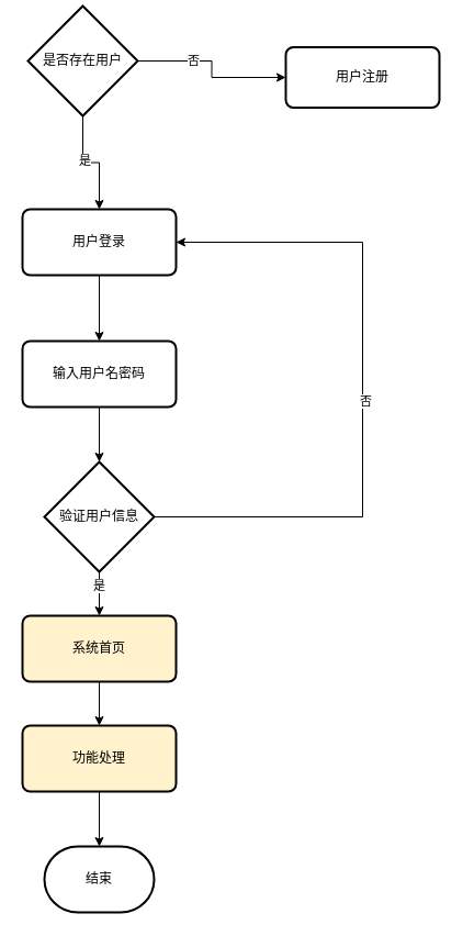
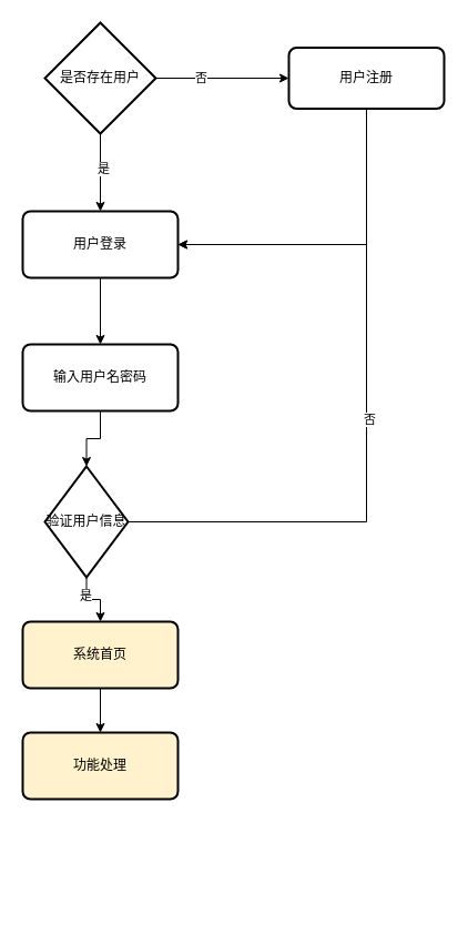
- <mxCell id="7" value="是否存在用户" style="strokeWidth=2;html=1;shape=mxgraph.flowchart.decision;whiteSpace=wrap;" vertex="1" parent="1"><mxGeometry x="25" y="5" width="100" height="100" as="geometry" /></mxCell>
+ <mxCell id="7" value="是否存在用户" style="strokeWidth=2;html=1;shape=mxgraph.flowchart.decision;whiteSpace=wrap;" vertex="1" parent="1"><mxGeometry x="40" y="20" width="100" height="100" as="geometry" /></mxCell>
+ <mxCell id="10" style="edgeStyle=orthogonalEdgeStyle;rounded=0;orthogonalLoop=1;jettySize=auto;html=1;entryX=1;entryY=0.5;entryDx=0;entryDy=0;" edge="1" parent="1" source="11" target="9"><mxGeometry relative="1" as="geometry"><mxPoint x="330" y="230" as="targetPoint" /><Array as="points"><mxPoint x="330" y="220" /></Array></mxGeometry></mxCell>
- <mxCell id="19" value="验证用户信息" style="strokeWidth=2;html=1;shape=mxgraph.flowchart.decision;whiteSpace=wrap;" vertex="1" parent="1"><mxGeometry x="40" y="420" width="100" height="100" as="geometry" /></mxCell>
+ <mxCell id="19" value="验证用户信息" style="strokeWidth=2;html=1;shape=mxgraph.flowchart.decision;whiteSpace=wrap;" vertex="1" parent="1"><mxGeometry x="40" y="420" width="75" height="100" as="geometry" /></mxCell>
- <mxCell id="21" style="edgeStyle=orthogonalEdgeStyle;rounded=0;orthogonalLoop=1;jettySize=auto;html=1;" edge="1" parent="1" source="22" target="2"><mxGeometry relative="1" as="geometry" /></mxCell>
- <mxCell id="2" value="结束" style="strokeWidth=2;html=1;shape=mxgraph.flowchart.terminator;whiteSpace=wrap;" vertex="1" parent="1"><mxGeometry x="40" y="770" width="100" height="60" as="geometry" /></mxCell>
